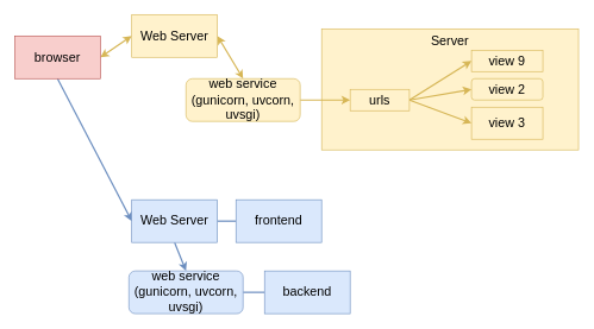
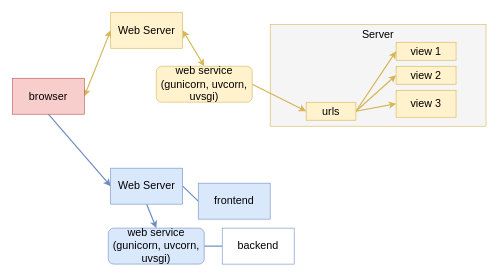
- <mxCell id="5" value="browser" style="rounded=0;whiteSpace=wrap;html=1;fontSize=18;fillColor=#f8cecc;strokeColor=#b85450;" vertex="1" parent="1"><mxGeometry x="20" y="50" width="120" height="60" as="geometry" /></mxCell>
+ <mxCell id="5" value="browser" style="rounded=0;whiteSpace=wrap;html=1;fontSize=18;fillColor=#f8cecc;strokeColor=#b85450;" vertex="1" parent="1"><mxGeometry x="20" y="130" width="120" height="60" as="geometry" /></mxCell>
- <mxCell id="14" value="view 9" style="rounded=0;whiteSpace=wrap;html=1;fontSize=18;fillColor=#fff2cc;strokeColor=#d6b656;" vertex="1" parent="1"><mxGeometry x="660" y="70" width="100" height="30" as="geometry" /></mxCell>
+ <mxCell id="14" value="view 1" style="rounded=0;whiteSpace=wrap;html=1;fontSize=18;fillColor=#fff2cc;strokeColor=#d6b656;" vertex="1" parent="1"><mxGeometry x="660" y="70" width="100" height="30" as="geometry" /></mxCell>
- <mxCell id="2" value="Server" style="rounded=0;whiteSpace=wrap;html=1;fontSize=18;verticalAlign=top;fillColor=#fff2cc;strokeColor=#d6b656;" vertex="1" parent="1"><mxGeometry x="450" y="40" width="360" height="170" as="geometry" /></mxCell>
+ <mxCell id="2" value="Server" style="rounded=0;whiteSpace=wrap;html=1;fontSize=18;verticalAlign=top;fillColor=#f5f5f5;strokeColor=#d6b656;" vertex="1" parent="1"><mxGeometry x="450" y="40" width="360" height="170" as="geometry" /></mxCell>
- <mxCell id="15" value="view 2" style="whiteSpace=wrap;html=1;fontSize=18;fillColor=#fff2cc;strokeColor=#d6b656;rounded=1;" vertex="1" parent="1"><mxGeometry x="660" y="110" width="100" height="30" as="geometry" /></mxCell>
+ <mxCell id="15" value="view 2" style="rounded=0;whiteSpace=wrap;html=1;fontSize=18;fillColor=#fff2cc;strokeColor=#d6b656;" vertex="1" parent="1"><mxGeometry x="660" y="110" width="100" height="30" as="geometry" /></mxCell>
- <mxCell id="13" value="urls" style="rounded=0;whiteSpace=wrap;html=1;fontSize=18;fillColor=#fff2cc;strokeColor=#d6b656;" vertex="1" parent="1"><mxGeometry x="490" y="125" width="83" height="30" as="geometry" /></mxCell>
+ <mxCell id="13" value="urls" style="rounded=0;whiteSpace=wrap;html=1;fontSize=18;fillColor=#fff2cc;strokeColor=#d6b656;" vertex="1" parent="1"><mxGeometry x="510" y="170" width="83" height="30" as="geometry" /></mxCell>
- <mxCell id="20" value="frontend" style="rounded=0;whiteSpace=wrap;html=1;fontSize=18;fillColor=#dae8fc;strokeColor=#6c8ebf;" vertex="1" parent="1"><mxGeometry x="330" y="280" width="120" height="60" as="geometry" /></mxCell>
+ <mxCell id="20" value="frontend" style="rounded=0;whiteSpace=wrap;html=1;fontSize=18;fillColor=#dae8fc;strokeColor=#6c8ebf;" vertex="1" parent="1"><mxGeometry x="330" y="305" width="120" height="60" as="geometry" /></mxCell>
- <mxCell id="23" value="backend" style="rounded=0;whiteSpace=wrap;html=1;fontSize=18;fillColor=#dae8fc;strokeColor=#6c8ebf;" vertex="1" parent="1"><mxGeometry x="370" y="380" width="120" height="60" as="geometry" /></mxCell>
+ <mxCell id="23" value="backend" style="rounded=0;whiteSpace=wrap;html=1;fontSize=18;fillColor=#ffffff;strokeColor=#6c8ebf;" vertex="1" parent="1"><mxGeometry x="370" y="380" width="120" height="60" as="geometry" /></mxCell>
